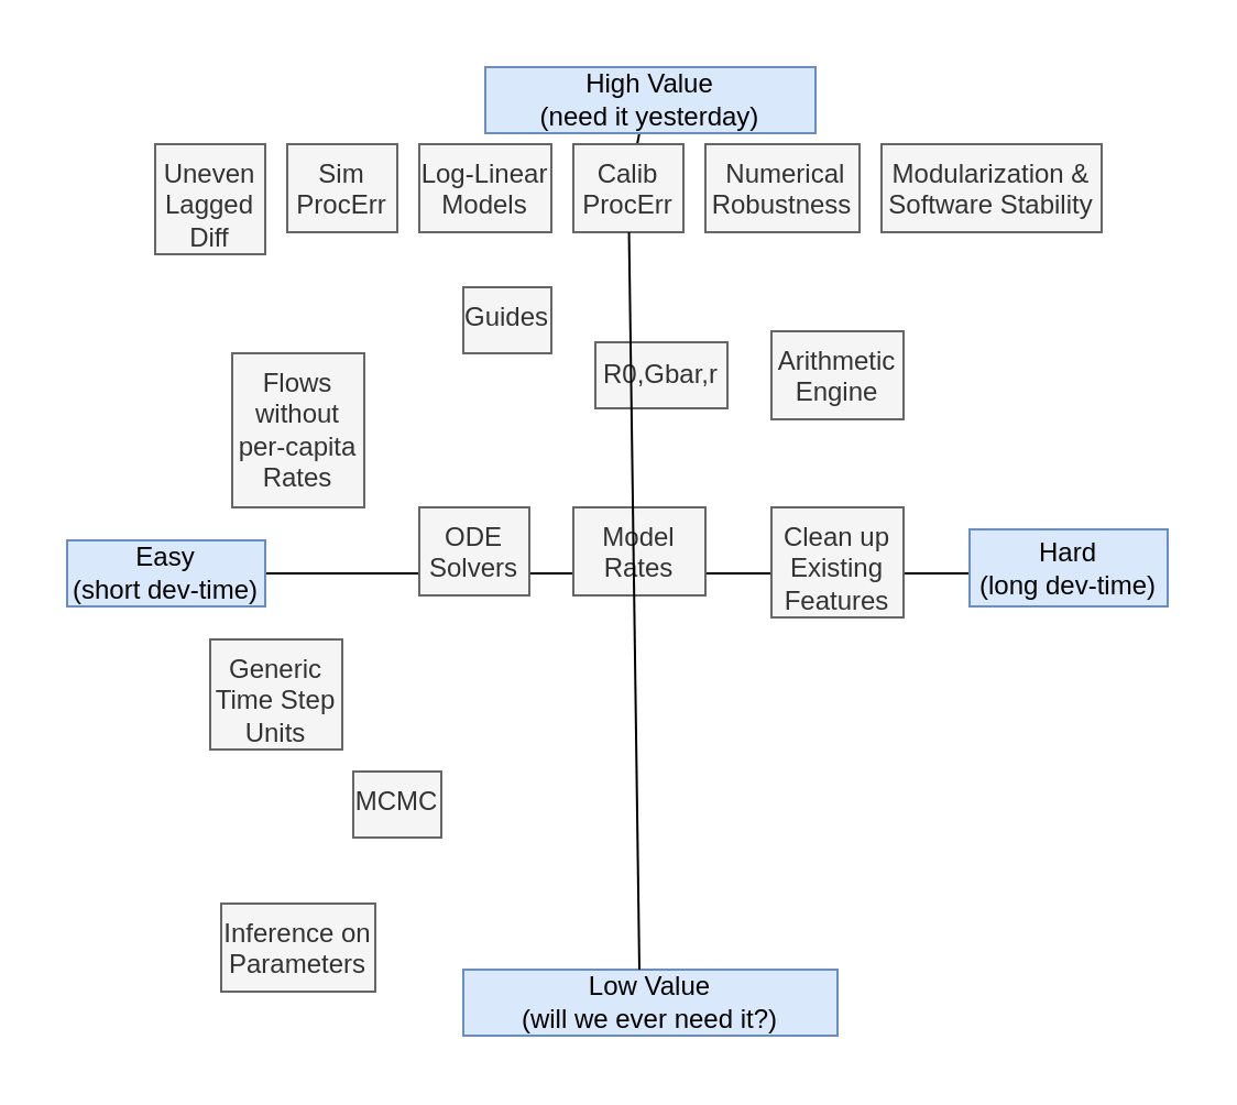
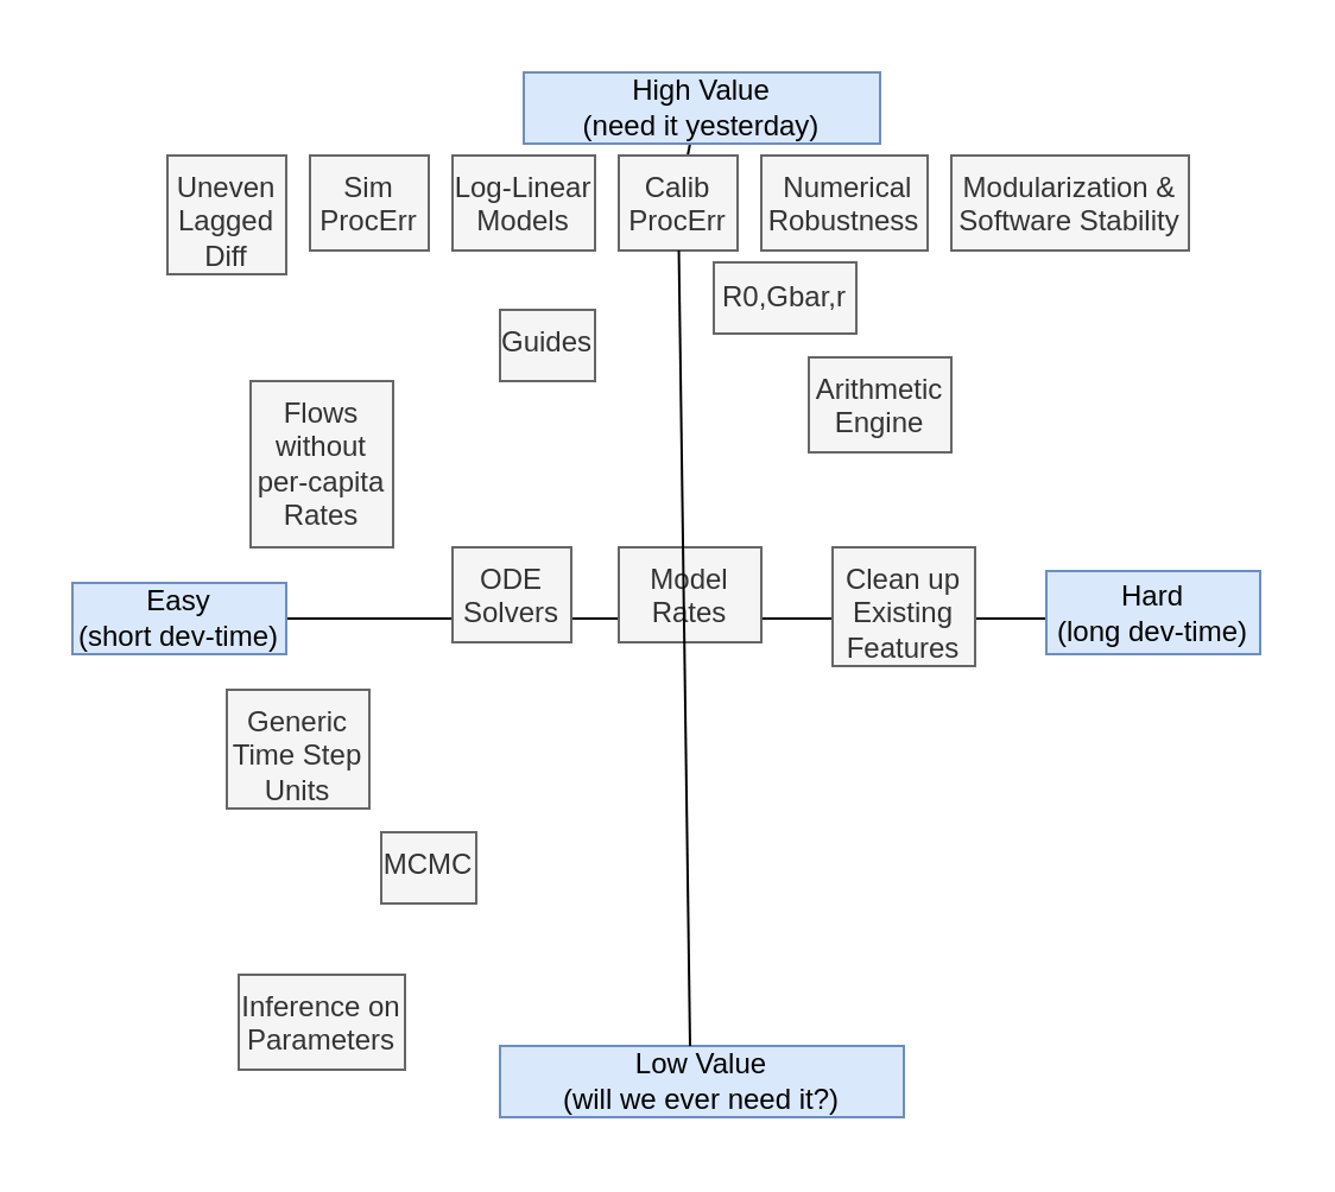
- <mxCell id="16" value="R0,Gbar,r" style="text;html=1;strokeColor=#666666;fillColor=#f5f5f5;align=center;verticalAlign=middle;whiteSpace=wrap;rounded=0;fontColor=#333333;" parent="1" vertex="1"><mxGeometry x="270" y="155" width="60" height="30" as="geometry" /></mxCell>
+ <mxCell id="16" value="R0,Gbar,r" style="text;html=1;strokeColor=#666666;fillColor=#f5f5f5;align=center;verticalAlign=middle;whiteSpace=wrap;rounded=0;fontColor=#333333;" parent="1" vertex="1"><mxGeometry x="300" y="110" width="60" height="30" as="geometry" /></mxCell>
- <mxCell id="9" value="Arithmetic Engine&lt;br&gt;" style="text;whiteSpace=wrap;html=1;fillColor=#f5f5f5;fontColor=#333333;strokeColor=#666666;align=center;" parent="1" vertex="1"><mxGeometry x="350" y="150" width="60" height="40" as="geometry" /></mxCell>
+ <mxCell id="9" value="Arithmetic Engine&lt;br&gt;" style="text;whiteSpace=wrap;html=1;fillColor=#f5f5f5;fontColor=#333333;strokeColor=#666666;align=center;" parent="1" vertex="1"><mxGeometry x="340" y="150" width="60" height="40" as="geometry" /></mxCell>
